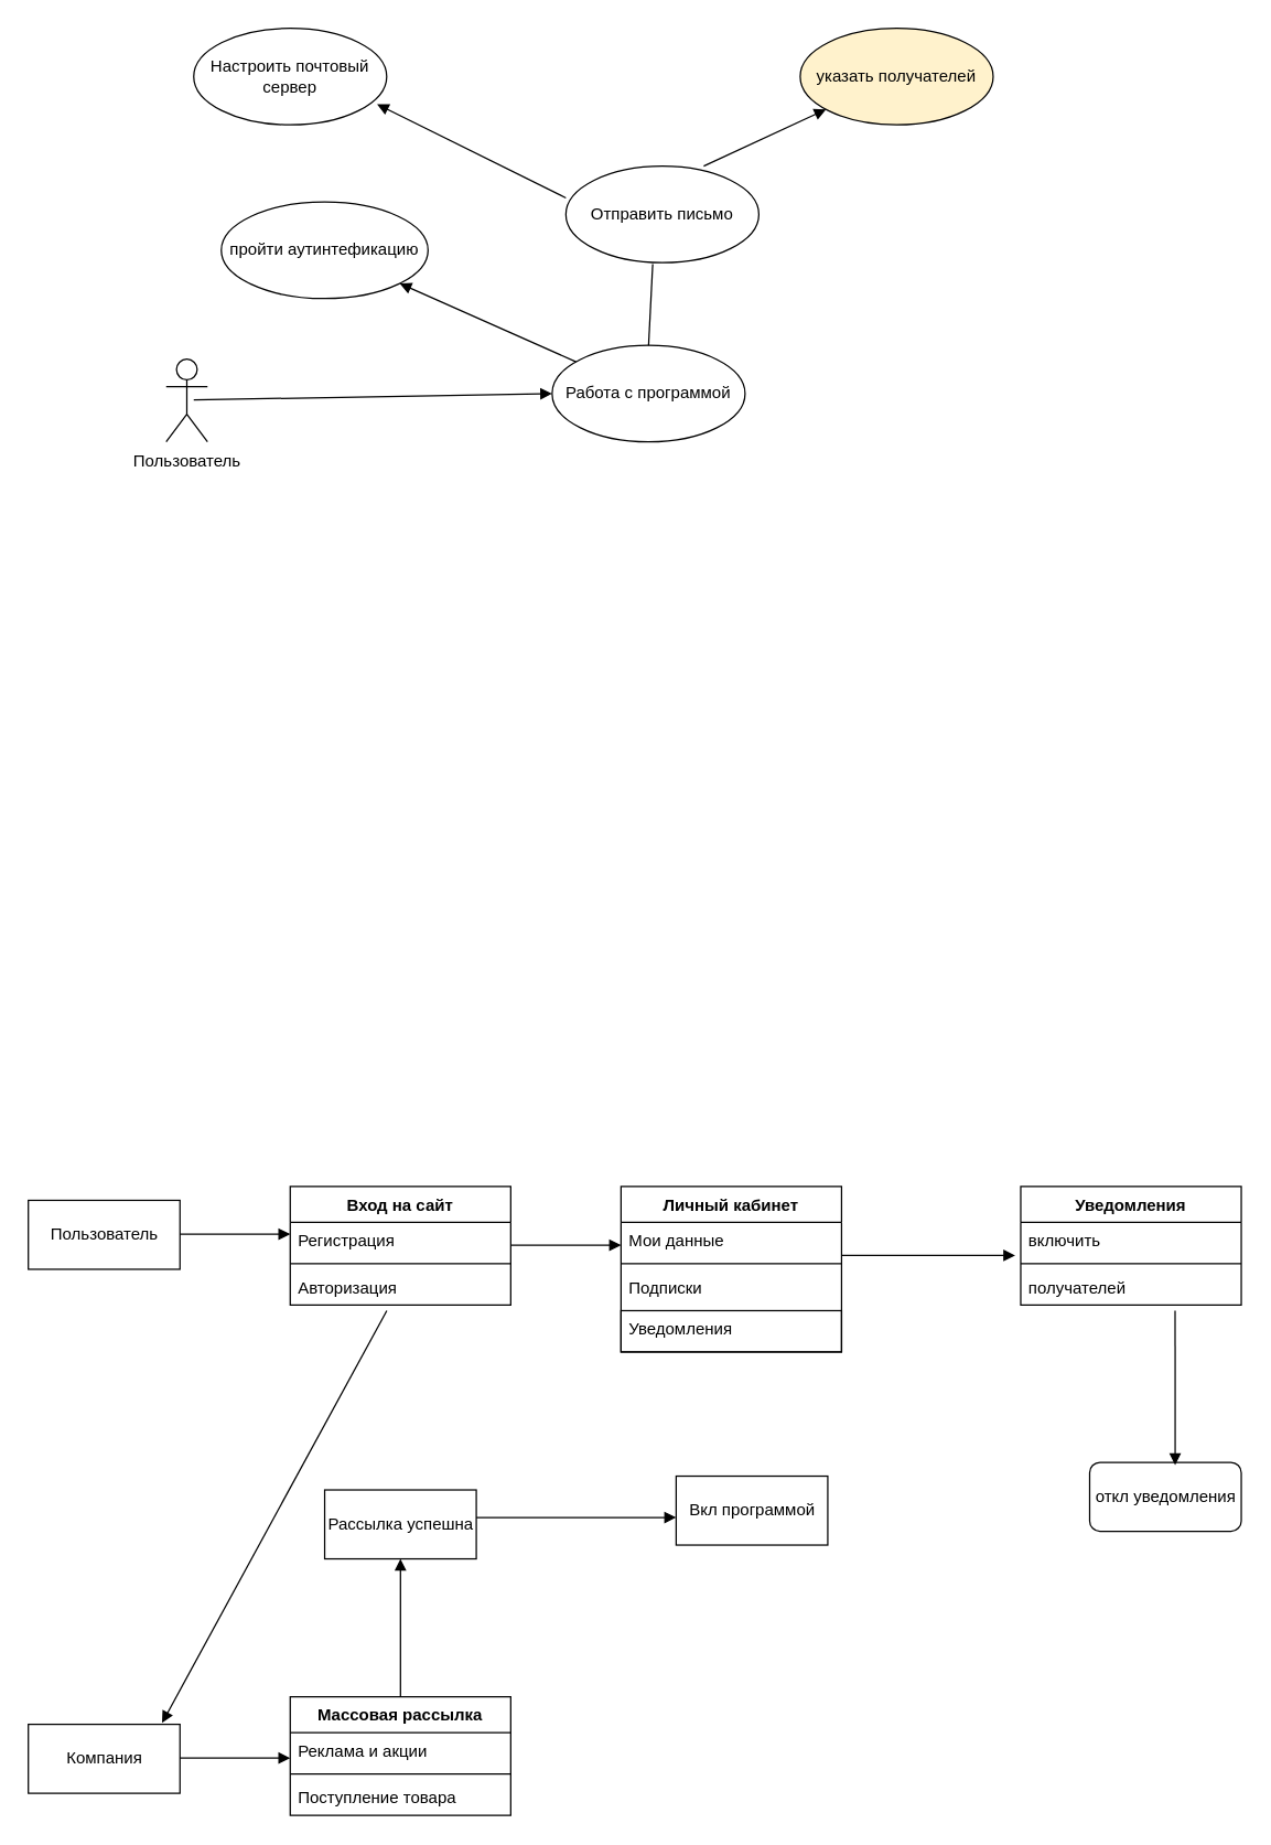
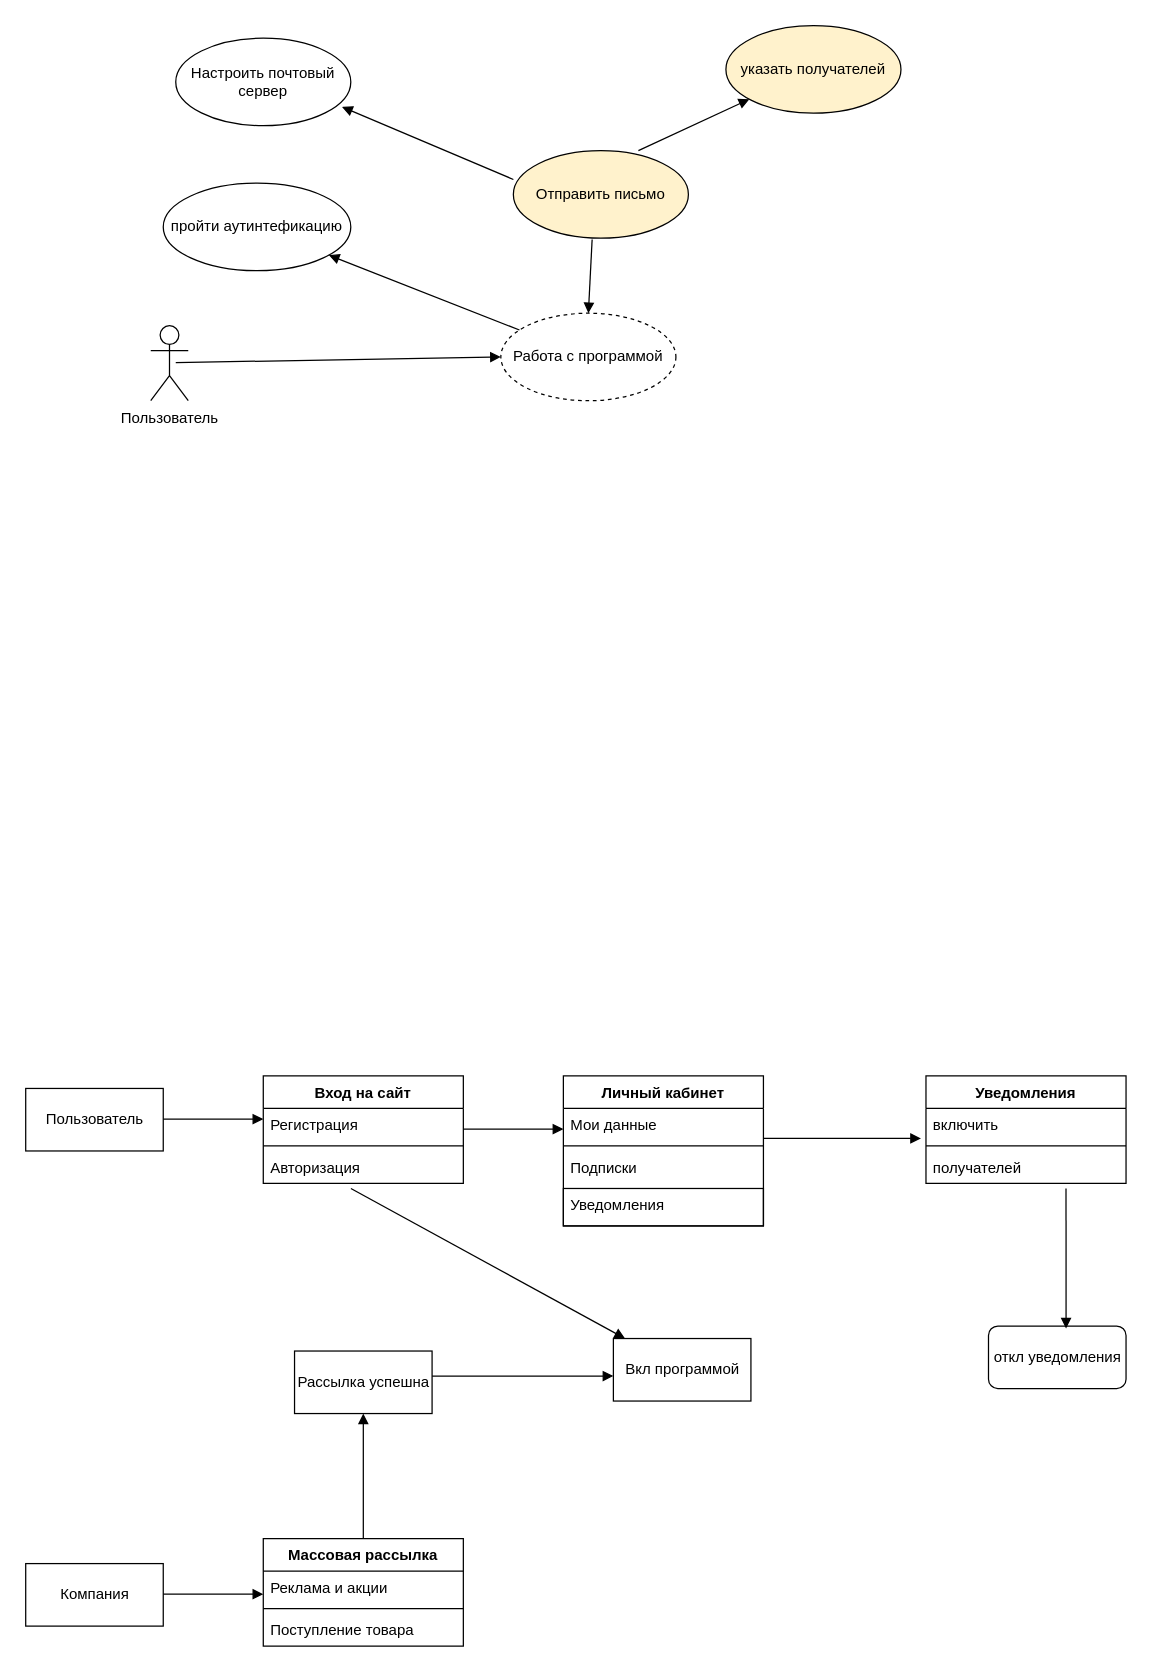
- <mxCell id="37" value="Настроить почтовый&lt;br&gt;сервер" style="ellipse;whiteSpace=wrap;html=1;strokeColor=default;" vertex="1" parent="1"><mxGeometry x="140" y="20" width="140" height="70" as="geometry" /></mxCell>
+ <mxCell id="37" value="Настроить почтовый&lt;br&gt;сервер" style="ellipse;whiteSpace=wrap;html=1;strokeColor=default;" vertex="1" parent="1"><mxGeometry x="140" y="30" width="140" height="70" as="geometry" /></mxCell>
- <mxCell id="38" value="Отправить письмо" style="ellipse;whiteSpace=wrap;html=1;strokeColor=default;" vertex="1" parent="1"><mxGeometry x="410" y="120" width="140" height="70" as="geometry" /></mxCell>
+ <mxCell id="38" value="Отправить письмо" style="ellipse;whiteSpace=wrap;html=1;strokeColor=default;fillColor=#fff2cc;" vertex="1" parent="1"><mxGeometry x="410" y="120" width="140" height="70" as="geometry" /></mxCell>
- <mxCell id="35" value="пройти аутинтефикацию" style="ellipse;whiteSpace=wrap;html=1;strokeColor=default;" vertex="1" parent="1"><mxGeometry x="160" y="146" width="150" height="70" as="geometry" /></mxCell>
+ <mxCell id="35" value="пройти аутинтефикацию" style="ellipse;whiteSpace=wrap;html=1;strokeColor=default;" vertex="1" parent="1"><mxGeometry x="130" y="146" width="150" height="70" as="geometry" /></mxCell>
- <mxCell id="40" value="" style="html=1;verticalAlign=bottom;endArrow=none;rounded=0;entryX=0.5;entryY=0;entryDx=0;entryDy=0;exitX=0.45;exitY=1.014;exitDx=0;exitDy=0;exitPerimeter=0;" edge="1" parent="1" source="38" target="34"><mxGeometry width="80" relative="1" as="geometry"><mxPoint x="430" y="220" as="sourcePoint" /><mxPoint x="510" y="220" as="targetPoint" /></mxGeometry></mxCell>
+ <mxCell id="40" value="" style="html=1;verticalAlign=bottom;endArrow=block;rounded=0;entryX=0.5;entryY=0;entryDx=0;entryDy=0;exitX=0.45;exitY=1.014;exitDx=0;exitDy=0;exitPerimeter=0;" edge="1" parent="1" source="38" target="34"><mxGeometry width="80" relative="1" as="geometry"><mxPoint x="430" y="220" as="sourcePoint" /><mxPoint x="510" y="220" as="targetPoint" /></mxGeometry></mxCell>
- <mxCell id="34" value="Работа с программой" style="ellipse;whiteSpace=wrap;html=1;strokeColor=default;" vertex="1" parent="1"><mxGeometry x="400" y="250" width="140" height="70" as="geometry" /></mxCell>
+ <mxCell id="34" value="Работа с программой" style="ellipse;whiteSpace=wrap;html=1;strokeColor=default;dashed=1;" vertex="1" parent="1"><mxGeometry x="400" y="250" width="140" height="70" as="geometry" /></mxCell>
- <mxCell id="31" value="" style="html=1;verticalAlign=bottom;endArrow=block;rounded=0;exitX=0.438;exitY=1.154;exitDx=0;exitDy=0;exitPerimeter=0;entryX=0.882;entryY=-0.02;entryDx=0;entryDy=0;entryPerimeter=0;" edge="1" parent="1" source="8" target="15"><mxGeometry width="80" relative="1" as="geometry"><mxPoint x="180" y="1010" as="sourcePoint" /><mxPoint x="260" y="1010" as="targetPoint" /></mxGeometry></mxCell>
+ <mxCell id="31" value="" style="html=1;verticalAlign=bottom;endArrow=block;rounded=0;exitX=0.438;exitY=1.154;exitDx=0;exitDy=0;exitPerimeter=0;" edge="1" parent="1" source="8" target="28"><mxGeometry width="80" relative="1" as="geometry"><mxPoint x="180" y="1010" as="sourcePoint" /><mxPoint x="260" y="1010" as="targetPoint" /></mxGeometry></mxCell>
